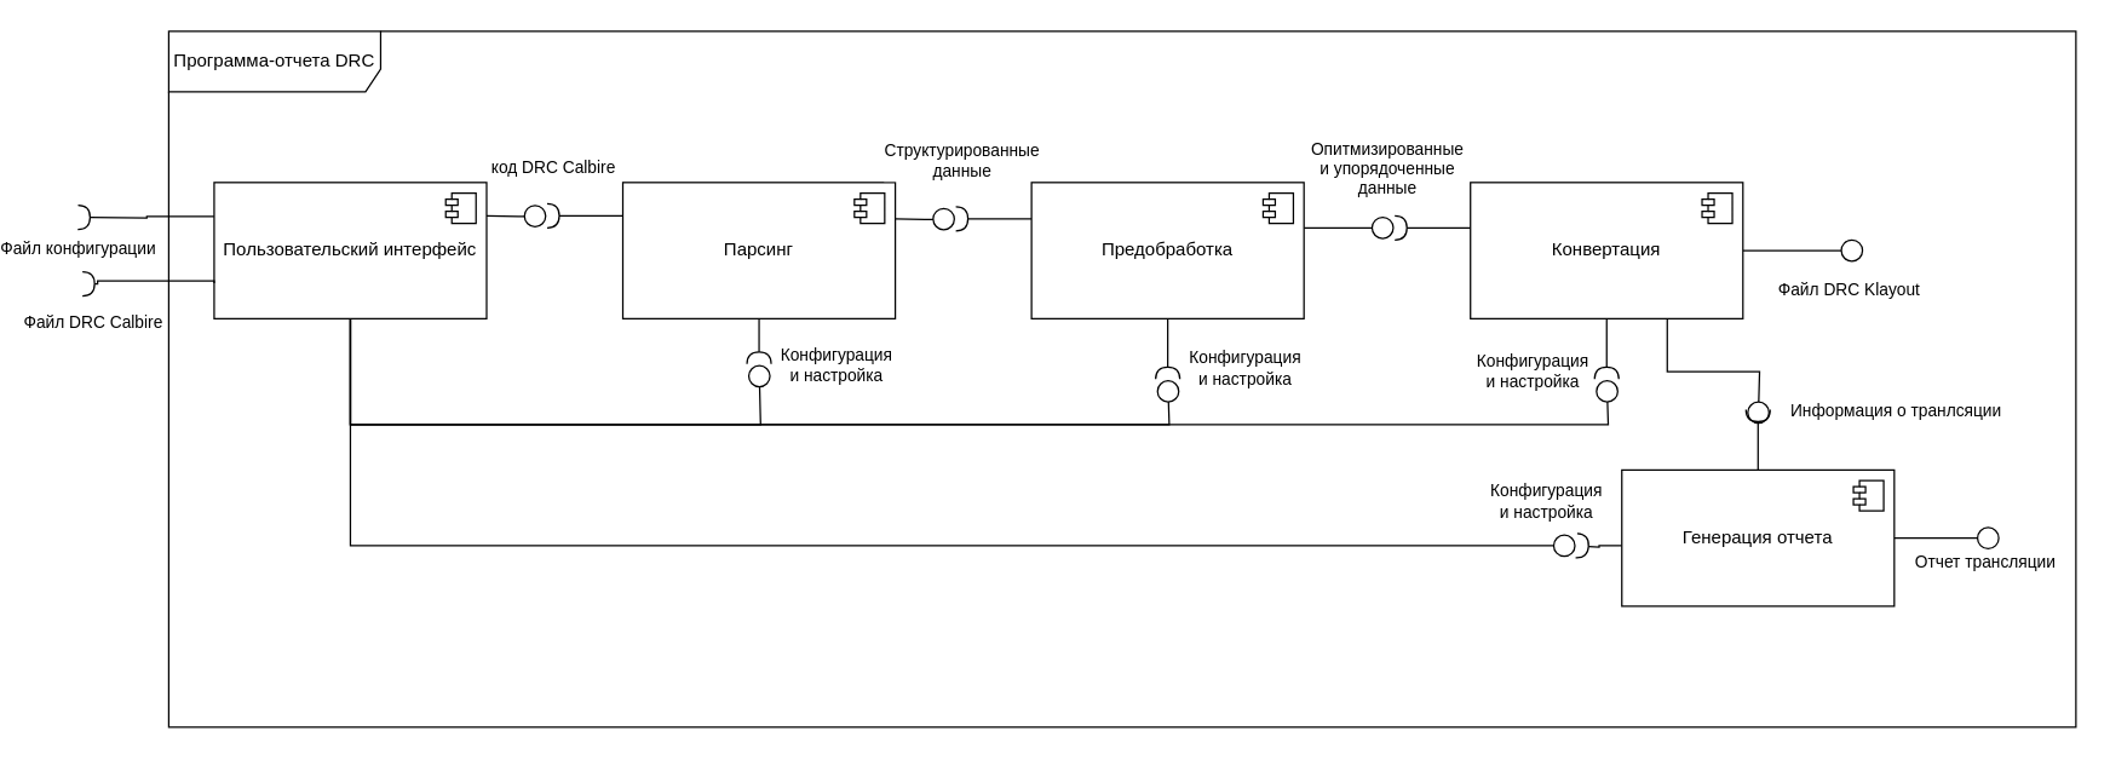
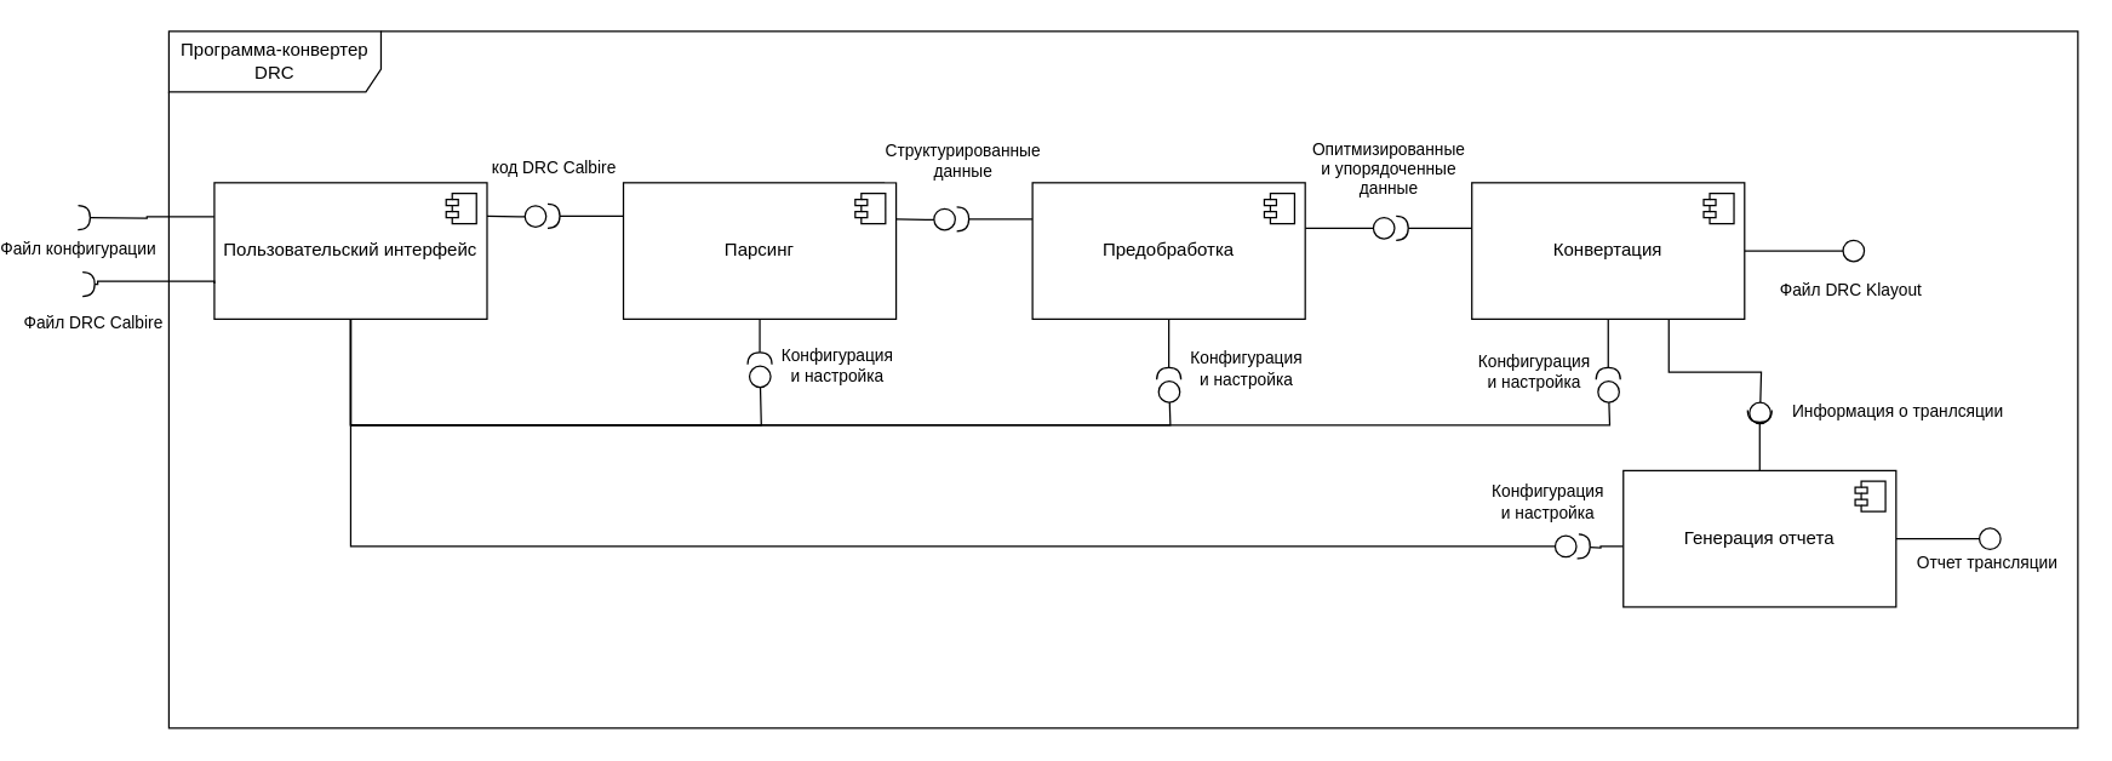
- <mxCell id="44" value="Программа-отчета DRC" style="shape=umlFrame;whiteSpace=wrap;html=1;pointerEvents=0;width=140;height=40;" vertex="1" parent="1"><mxGeometry x="80" y="20" width="1260" height="460" as="geometry" /></mxCell>
+ <mxCell id="44" value="Программа-конвертер DRC" style="shape=umlFrame;whiteSpace=wrap;html=1;pointerEvents=0;width=140;height=40;" vertex="1" parent="1"><mxGeometry x="80" y="20" width="1260" height="460" as="geometry" /></mxCell>
